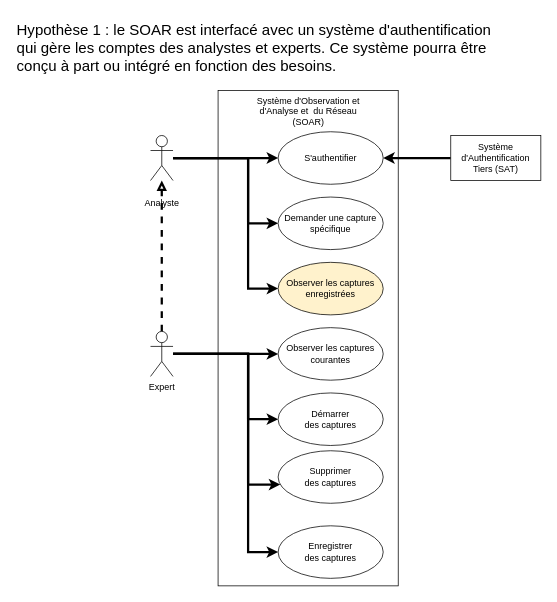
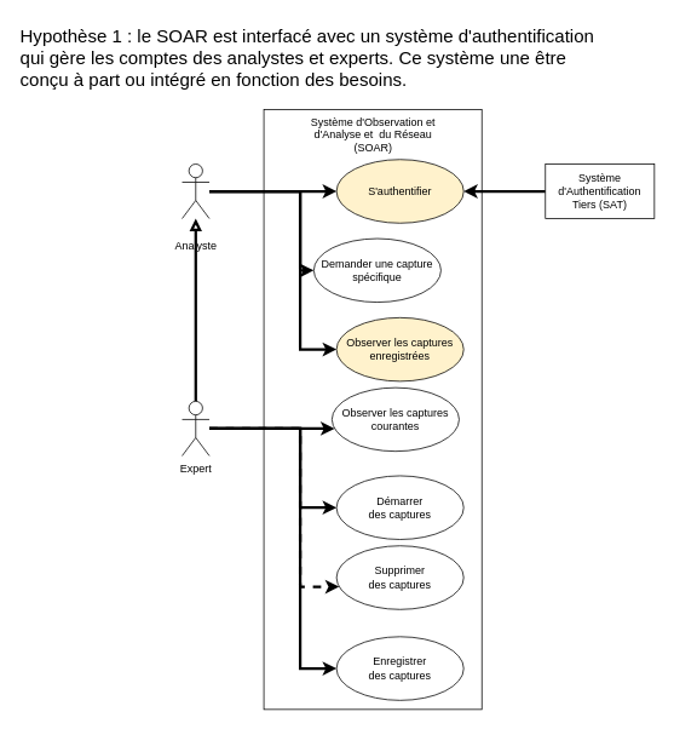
- <mxCell id="20" value="Hypothèse 1 : le SOAR est interfacé avec un système d'authentification qui gère les comptes des analystes et experts. Ce système pourra être conçu à part ou intégré en fonction des besoins." style="text;html=1;strokeColor=none;fillColor=none;align=left;verticalAlign=top;whiteSpace=wrap;rounded=0;fontSize=20;" parent="1" vertex="1"><mxGeometry x="20" y="20" width="640" height="100" as="geometry" /></mxCell>
+ <mxCell id="20" value="Hypothèse 1 : le SOAR est interfacé avec un système d'authentification qui gère les comptes des analystes et experts. Ce système une être conçu à part ou intégré en fonction des besoins." style="text;html=1;strokeColor=none;fillColor=none;align=left;verticalAlign=top;whiteSpace=wrap;rounded=0;fontSize=20;" parent="1" vertex="1"><mxGeometry x="20" y="20" width="640" height="100" as="geometry" /></mxCell>
- <mxCell id="12" value="S'authentifier" style="ellipse;whiteSpace=wrap;html=1;" parent="1" vertex="1"><mxGeometry x="370" y="175" width="140" height="70" as="geometry" /></mxCell>
+ <mxCell id="12" value="S'authentifier" style="ellipse;whiteSpace=wrap;html=1;fillColor=#fff2cc;" parent="1" vertex="1"><mxGeometry x="370" y="175" width="140" height="70" as="geometry" /></mxCell>
- <mxCell id="17" value="Demander une capture&lt;br&gt;spécifique" style="ellipse;whiteSpace=wrap;html=1;" parent="1" vertex="1"><mxGeometry x="370" y="262" width="140" height="70" as="geometry" /></mxCell>
+ <mxCell id="17" value="Demander une capture&lt;br&gt;spécifique" style="ellipse;whiteSpace=wrap;html=1;" parent="1" vertex="1"><mxGeometry x="345" y="262" width="140" height="70" as="geometry" /></mxCell>
- <mxCell id="7" style="edgeStyle=orthogonalEdgeStyle;rounded=0;orthogonalLoop=1;jettySize=auto;html=1;endArrow=block;endFill=0;strokeWidth=3;dashed=1;" parent="1" source="11" target="6" edge="1"><mxGeometry relative="1" as="geometry" /></mxCell>
+ <mxCell id="7" style="edgeStyle=orthogonalEdgeStyle;rounded=0;orthogonalLoop=1;jettySize=auto;html=1;endArrow=block;endFill=0;strokeWidth=3;" parent="1" source="11" target="6" edge="1"><mxGeometry relative="1" as="geometry" /></mxCell>
- <mxCell id="13" value="Observer les captures&lt;br&gt;courantes" style="ellipse;whiteSpace=wrap;html=1;" parent="1" vertex="1"><mxGeometry x="370" y="436" width="140" height="70" as="geometry" /></mxCell>
+ <mxCell id="13" value="Observer les captures&lt;br&gt;courantes" style="ellipse;whiteSpace=wrap;html=1;" parent="1" vertex="1"><mxGeometry x="365" y="426" width="140" height="70" as="geometry" /></mxCell>
- <mxCell id="10" style="edgeStyle=orthogonalEdgeStyle;rounded=0;orthogonalLoop=1;jettySize=auto;html=1;endArrow=classic;endFill=1;strokeWidth=3;" parent="1" source="11" target="15" edge="1"><mxGeometry relative="1" as="geometry"><Array as="points"><mxPoint x="330" y="471" /><mxPoint x="330" y="645" /></Array></mxGeometry></mxCell>
+ <mxCell id="10" style="edgeStyle=orthogonalEdgeStyle;rounded=0;orthogonalLoop=1;jettySize=auto;html=1;endArrow=classic;endFill=1;strokeWidth=3;dashed=1;" parent="1" source="11" target="15" edge="1"><mxGeometry relative="1" as="geometry"><Array as="points"><mxPoint x="330" y="471" /><mxPoint x="330" y="645" /></Array></mxGeometry></mxCell>
